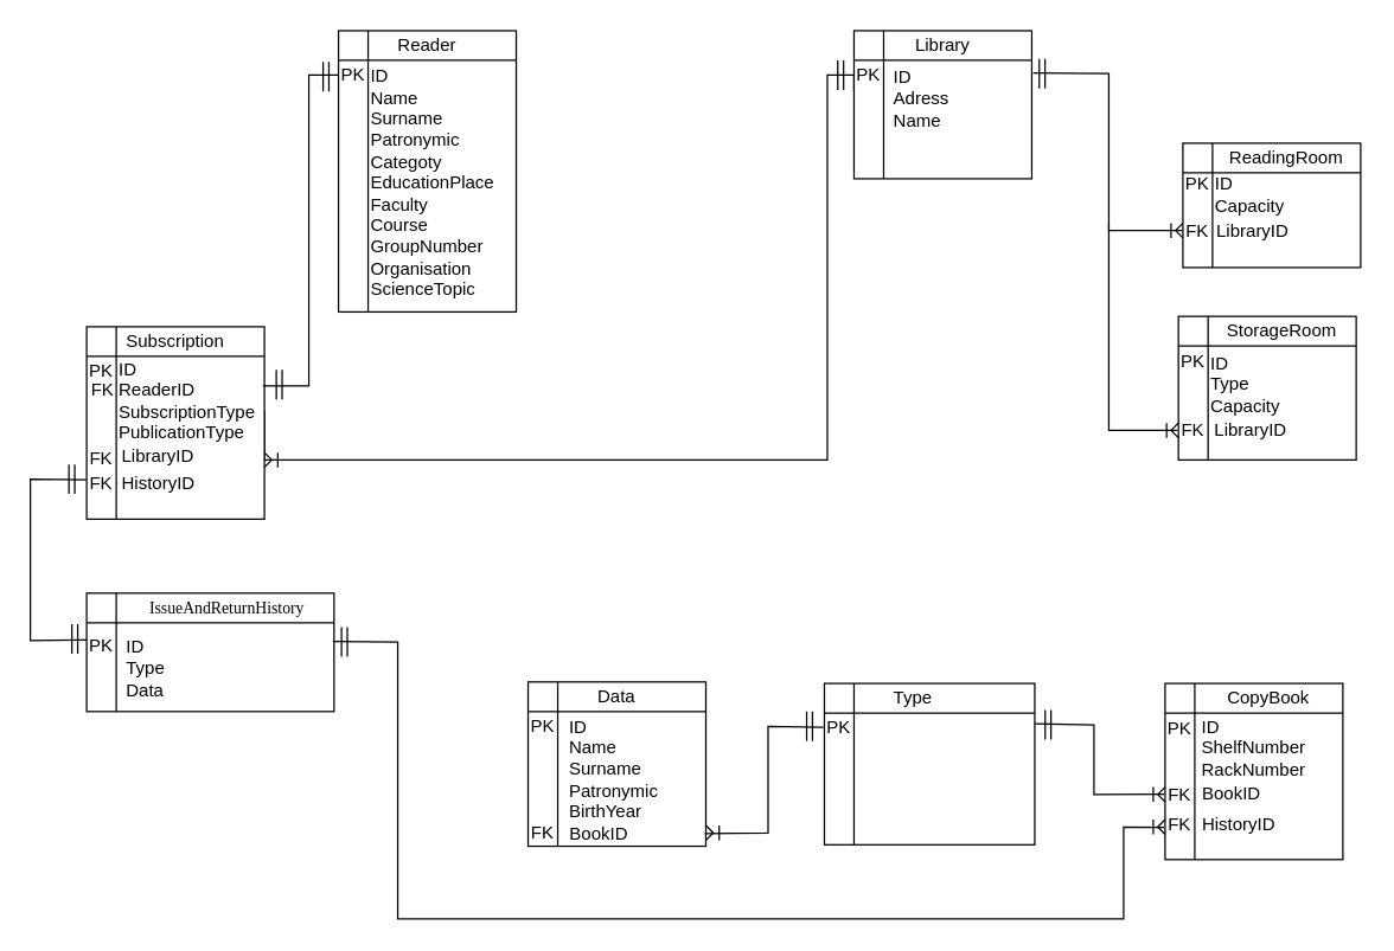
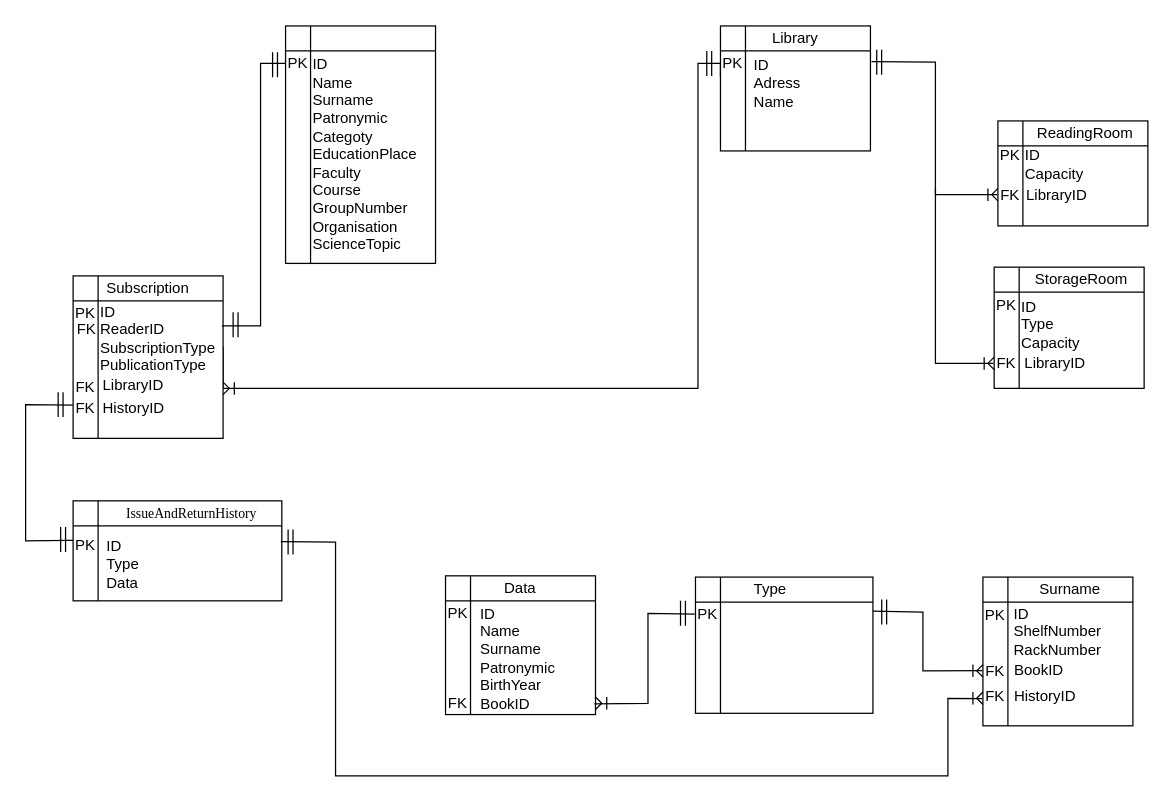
- <mxCell id="13" value="Reader" style="text;html=1;align=center;verticalAlign=middle;whiteSpace=wrap;rounded=0;" parent="1" vertex="1"><mxGeometry x="258" y="20" width="60" height="20" as="geometry" /></mxCell>
- <mxCell id="31" value="CopyBook" style="text;html=1;align=center;verticalAlign=middle;whiteSpace=wrap;rounded=0;" parent="1" vertex="1"><mxGeometry x="806" y="461" width="100" height="20" as="geometry" /></mxCell>
+ <mxCell id="31" value="Surname" style="text;html=1;align=center;verticalAlign=middle;whiteSpace=wrap;rounded=0;" parent="1" vertex="1"><mxGeometry x="806" y="461" width="100" height="20" as="geometry" /></mxCell>
